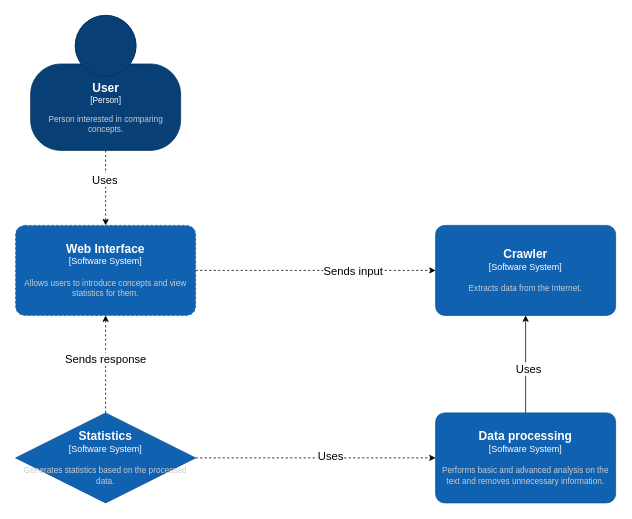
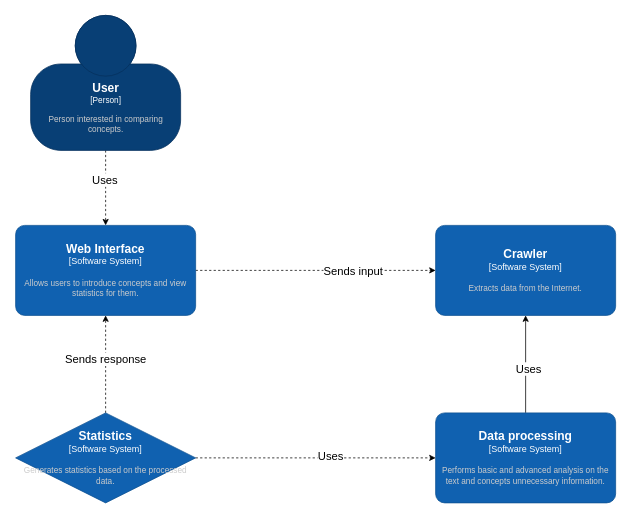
- <mxCell id="7" value="&lt;font style=&quot;font-size: 16px&quot;&gt;&lt;b&gt;Web Interface&lt;/b&gt;&lt;/font&gt;&lt;div&gt;[Software System]&lt;/div&gt;&lt;br&gt;&lt;div&gt;&lt;font style=&quot;font-size: 11px&quot;&gt;&lt;font color=&quot;#cccccc&quot;&gt;Allows users to introduce concepts and view statistics for them.&lt;/font&gt;&lt;/div&gt;" style="rounded=1;whiteSpace=wrap;html=1;labelBackgroundColor=none;fillColor=#1061B0;fontColor=#ffffff;align=center;arcSize=10;strokeColor=#0D5091;metaEdit=1;resizable=0;points=[[0.25,0,0],[0.5,0,0],[0.75,0,0],[1,0.25,0],[1,0.5,0],[1,0.75,0],[0.75,1,0],[0.5,1,0],[0.25,1,0],[0,0.75,0],[0,0.5,0],[0,0.25,0]];dashed=1;" vertex="1" parent="1"><mxGeometry x="20" y="300" width="240" height="120" as="geometry" /></mxCell>
+ <mxCell id="7" value="&lt;font style=&quot;font-size: 16px&quot;&gt;&lt;b&gt;Web Interface&lt;/b&gt;&lt;/font&gt;&lt;div&gt;[Software System]&lt;/div&gt;&lt;br&gt;&lt;div&gt;&lt;font style=&quot;font-size: 11px&quot;&gt;&lt;font color=&quot;#cccccc&quot;&gt;Allows users to introduce concepts and view statistics for them.&lt;/font&gt;&lt;/div&gt;" style="rounded=1;whiteSpace=wrap;html=1;labelBackgroundColor=none;fillColor=#1061B0;fontColor=#ffffff;align=center;arcSize=10;strokeColor=#0D5091;metaEdit=1;resizable=0;points=[[0.25,0,0],[0.5,0,0],[0.75,0,0],[1,0.25,0],[1,0.5,0],[1,0.75,0],[0.75,1,0],[0.5,1,0],[0.25,1,0],[0,0.75,0],[0,0.5,0],[0,0.25,0]];dashed=0;" vertex="1" parent="1"><mxGeometry x="20" y="300" width="240" height="120" as="geometry" /></mxCell>
- <mxCell id="11" value="&lt;font style=&quot;font-size: 16px&quot;&gt;&lt;b&gt;Data processing&lt;/b&gt;&lt;/font&gt;&lt;div&gt;[Software System]&lt;/div&gt;&lt;br&gt;&lt;div&gt;&lt;font style=&quot;font-size: 11px&quot;&gt;&lt;font color=&quot;#cccccc&quot;&gt;Performs basic and advanced analysis on the text and removes unnecessary information.&lt;/font&gt;&lt;/div&gt;" style="rounded=1;whiteSpace=wrap;html=1;labelBackgroundColor=none;fillColor=#1061B0;fontColor=#ffffff;align=center;arcSize=10;strokeColor=#0D5091;metaEdit=1;resizable=0;points=[[0.25,0,0],[0.5,0,0],[0.75,0,0],[1,0.25,0],[1,0.5,0],[1,0.75,0],[0.75,1,0],[0.5,1,0],[0.25,1,0],[0,0.75,0],[0,0.5,0],[0,0.25,0]];" vertex="1" parent="1"><mxGeometry x="580" y="550" width="240" height="120" as="geometry" /></mxCell>
+ <mxCell id="11" value="&lt;font style=&quot;font-size: 16px&quot;&gt;&lt;b&gt;Data processing&lt;/b&gt;&lt;/font&gt;&lt;div&gt;[Software System]&lt;/div&gt;&lt;br&gt;&lt;div&gt;&lt;font style=&quot;font-size: 11px&quot;&gt;&lt;font color=&quot;#cccccc&quot;&gt;Performs basic and advanced analysis on the text and concepts unnecessary information.&lt;/font&gt;&lt;/div&gt;" style="rounded=1;whiteSpace=wrap;html=1;labelBackgroundColor=none;fillColor=#1061B0;fontColor=#ffffff;align=center;arcSize=10;strokeColor=#0D5091;metaEdit=1;resizable=0;points=[[0.25,0,0],[0.5,0,0],[0.75,0,0],[1,0.25,0],[1,0.5,0],[1,0.75,0],[0.75,1,0],[0.5,1,0],[0.25,1,0],[0,0.75,0],[0,0.5,0],[0,0.25,0]];" vertex="1" parent="1"><mxGeometry x="580" y="550" width="240" height="120" as="geometry" /></mxCell>
